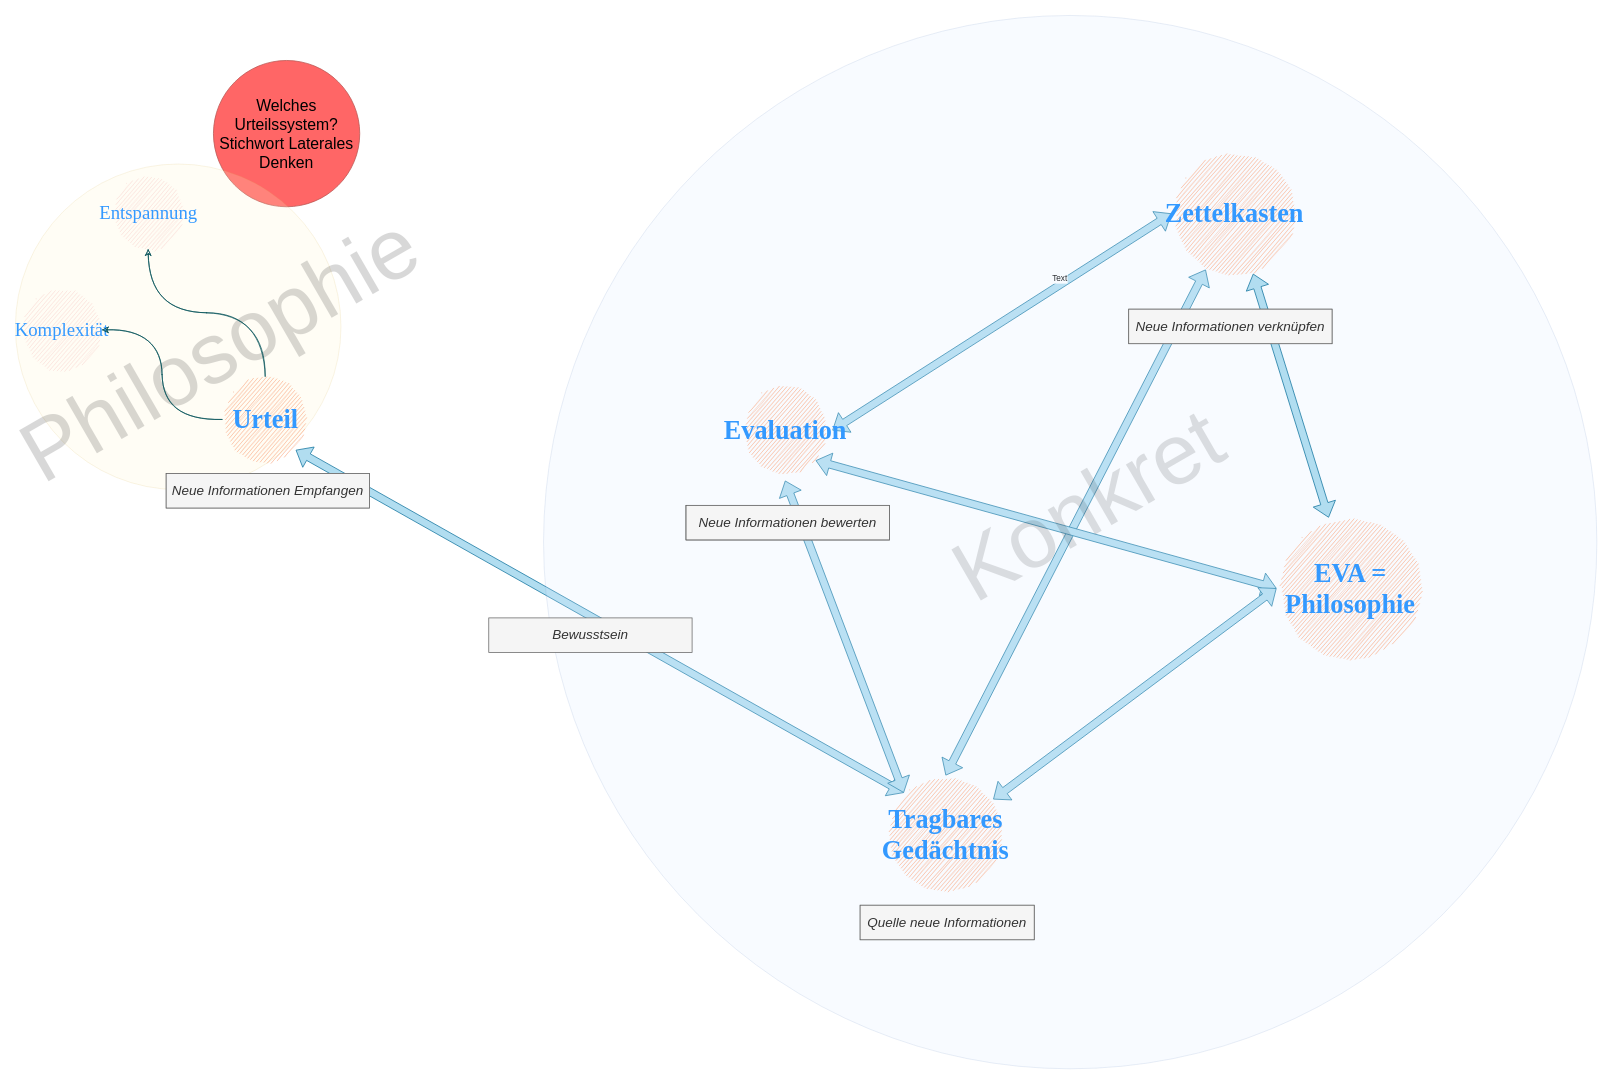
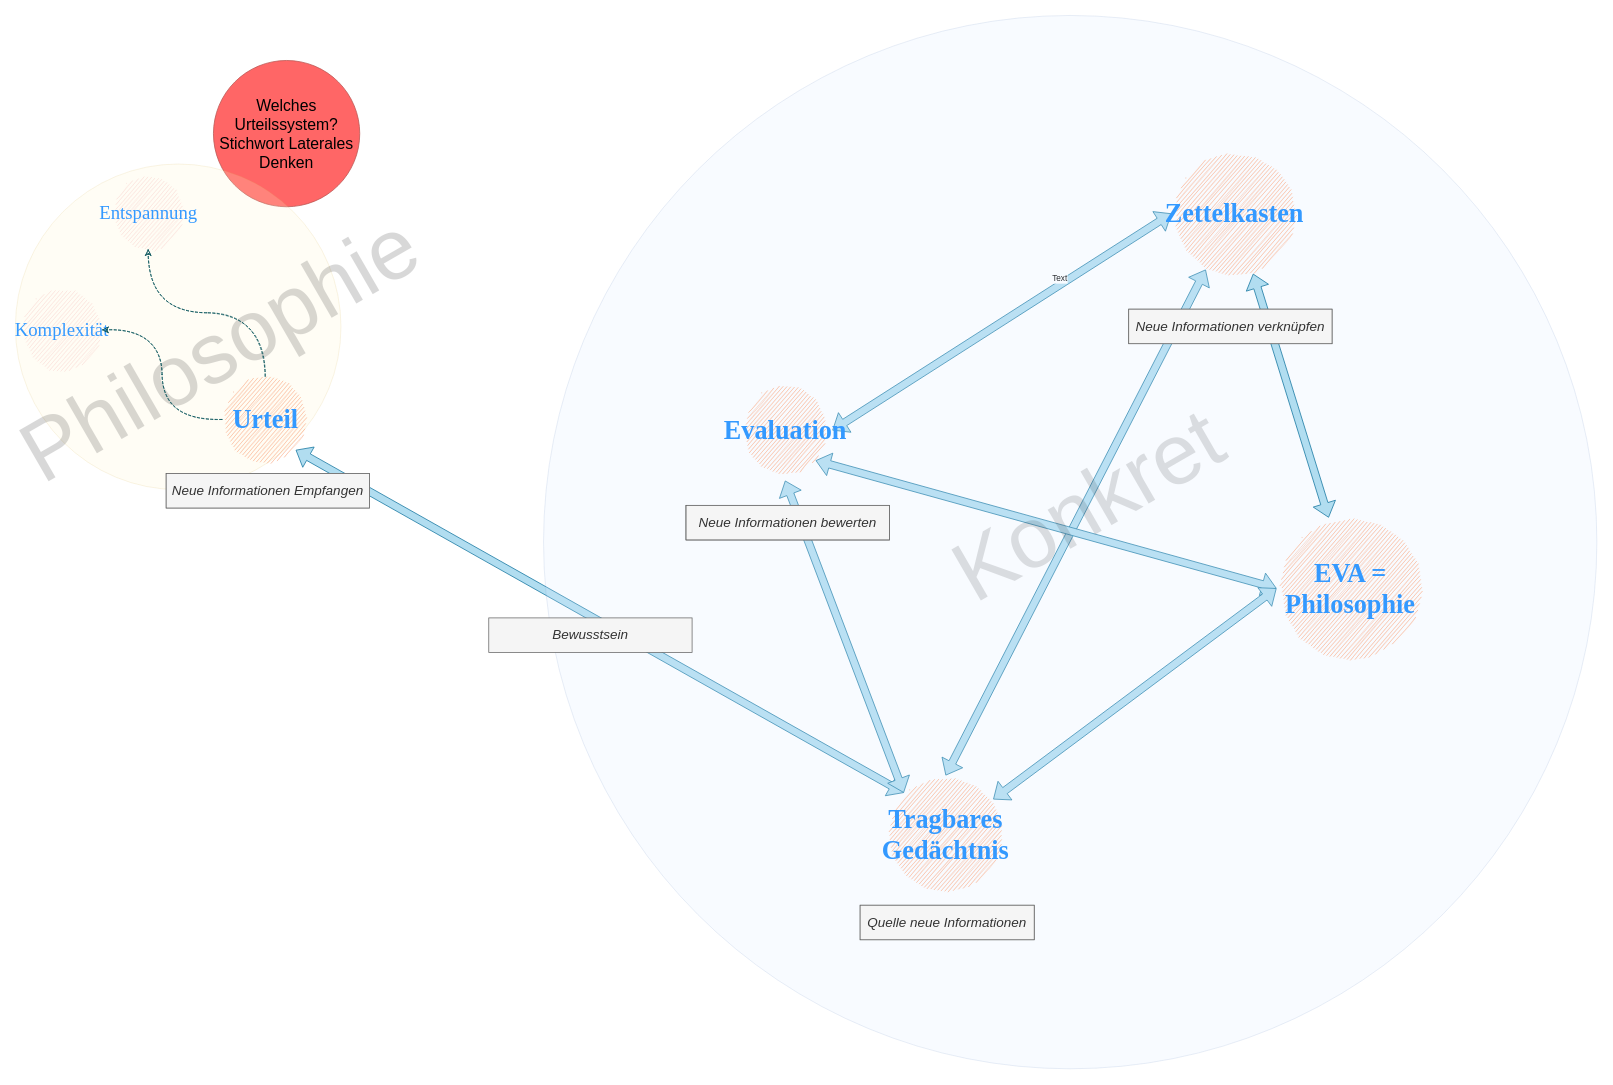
- <mxCell id="22" style="edgeStyle=orthogonalEdgeStyle;rounded=0;orthogonalLoop=1;jettySize=auto;html=1;exitX=0.5;exitY=0;exitDx=0;exitDy=0;curved=1;sketch=1;strokeColor=#09555B;fontColor=#1A1A1A;strokeWidth=1;" parent="15" source="18" target="21" edge="1"><mxGeometry relative="1" as="geometry" /></mxCell>
+ <mxCell id="22" style="edgeStyle=orthogonalEdgeStyle;rounded=0;orthogonalLoop=1;jettySize=auto;html=1;exitX=0.5;exitY=0;exitDx=0;exitDy=0;curved=1;sketch=1;strokeColor=#09555B;fontColor=#1A1A1A;strokeWidth=1;dashed=1;" parent="15" source="18" target="21" edge="1"><mxGeometry relative="1" as="geometry" /></mxCell>
- <mxCell id="20" style="edgeStyle=orthogonalEdgeStyle;rounded=0;orthogonalLoop=1;jettySize=auto;html=1;exitX=0;exitY=0.5;exitDx=0;exitDy=0;entryX=1;entryY=0.5;entryDx=0;entryDy=0;curved=1;sketch=1;strokeColor=#09555B;fontColor=#1A1A1A;" parent="15" source="18" target="19" edge="1"><mxGeometry relative="1" as="geometry" /></mxCell>
+ <mxCell id="20" style="edgeStyle=orthogonalEdgeStyle;rounded=0;orthogonalLoop=1;jettySize=auto;html=1;exitX=0;exitY=0.5;exitDx=0;exitDy=0;entryX=1;entryY=0.5;entryDx=0;entryDy=0;curved=1;sketch=1;strokeColor=#09555B;fontColor=#1A1A1A;dashed=1;" parent="15" source="18" target="19" edge="1"><mxGeometry relative="1" as="geometry" /></mxCell>
